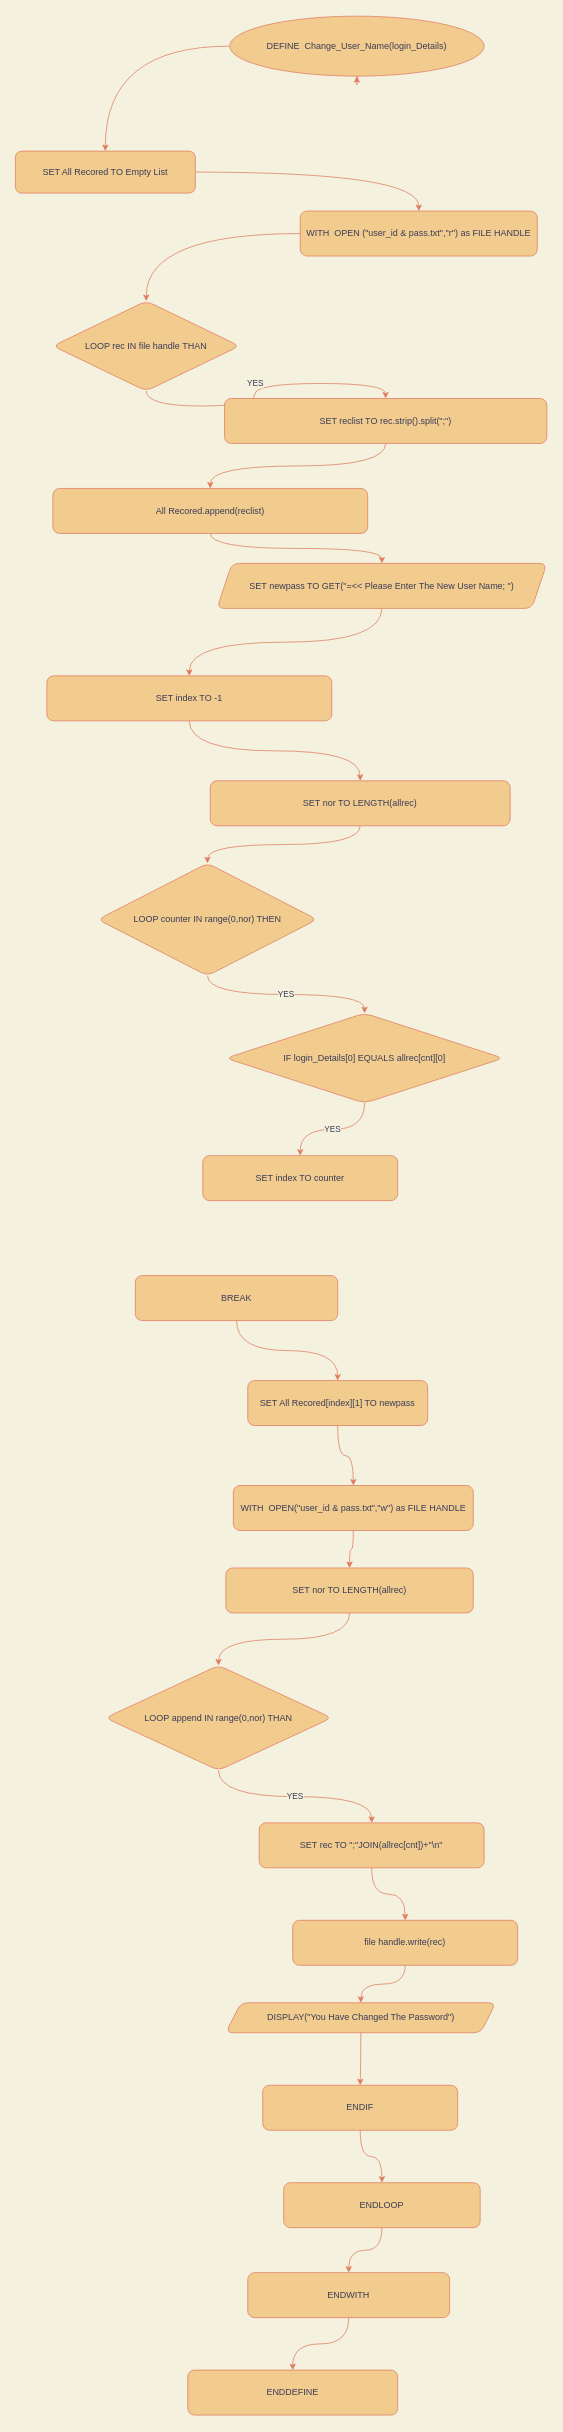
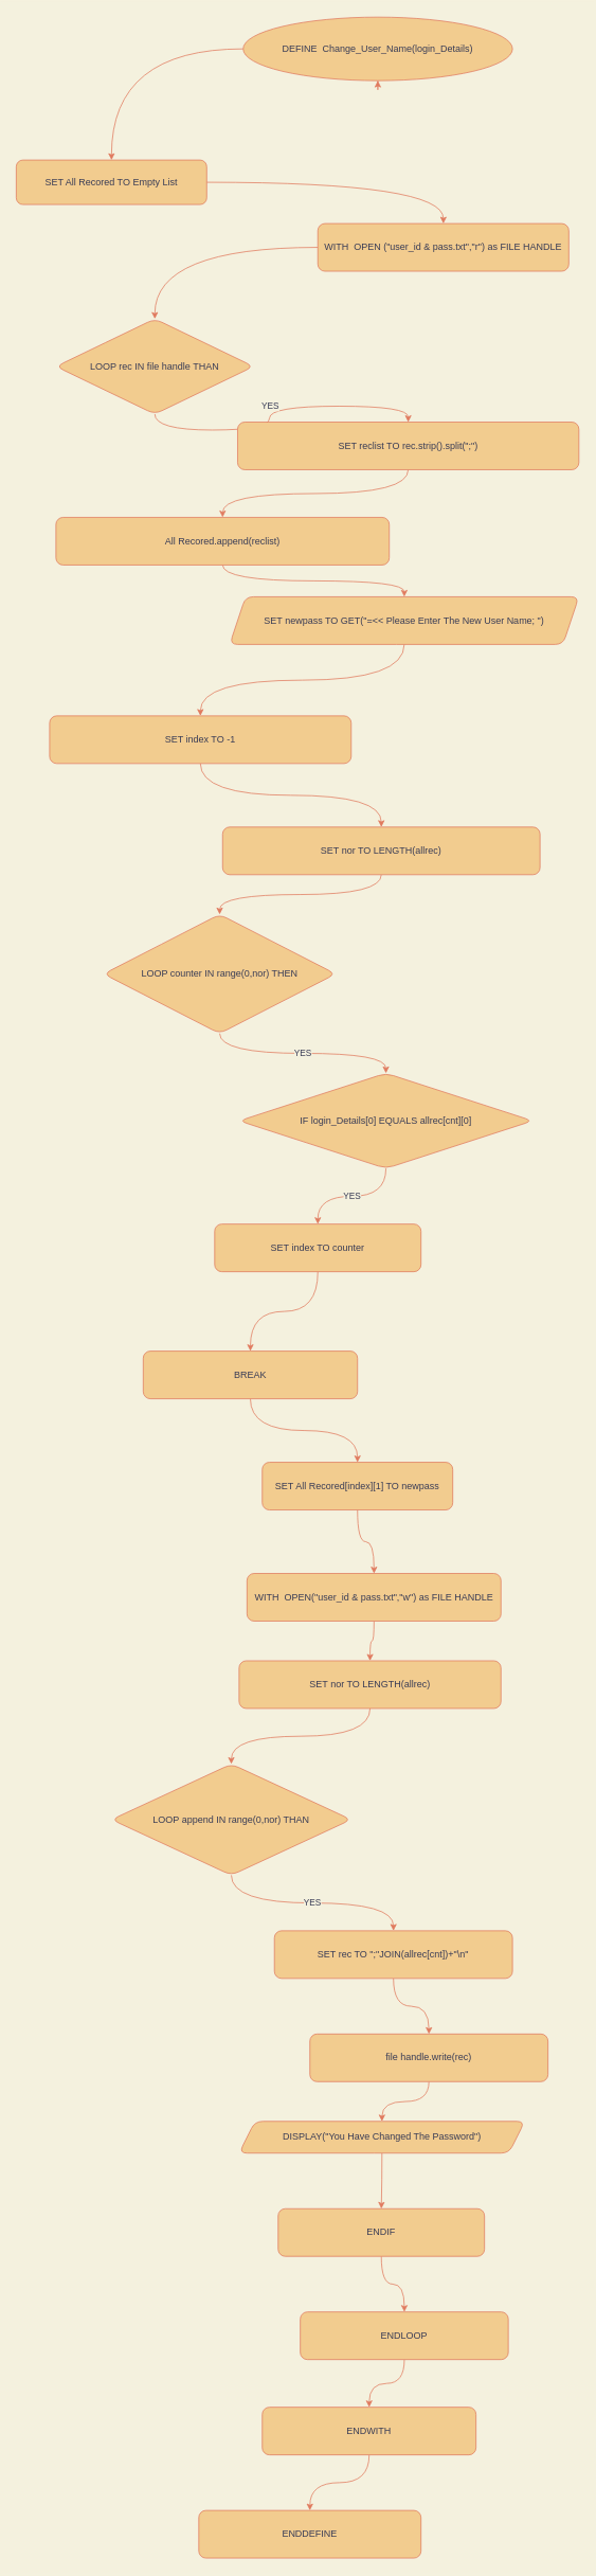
+ <mxCell id="26" style="edgeStyle=orthogonalEdgeStyle;orthogonalLoop=1;jettySize=auto;html=1;strokeColor=#E07A5F;fontColor=#393C56;labelBackgroundColor=#F4F1DE;curved=1;" edge="1" parent="1" source="27" target="25"><mxGeometry relative="1" as="geometry" /></mxCell>
